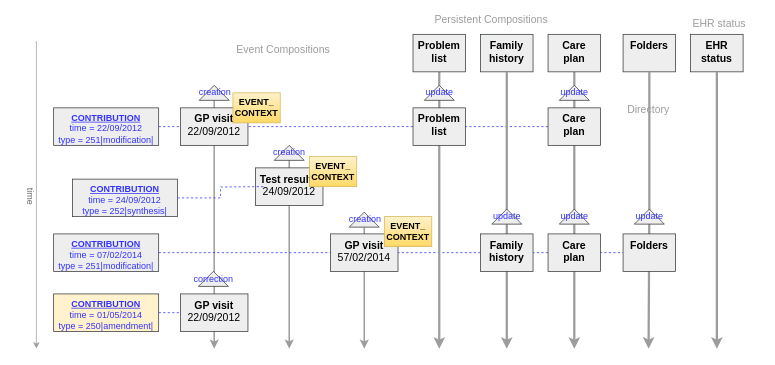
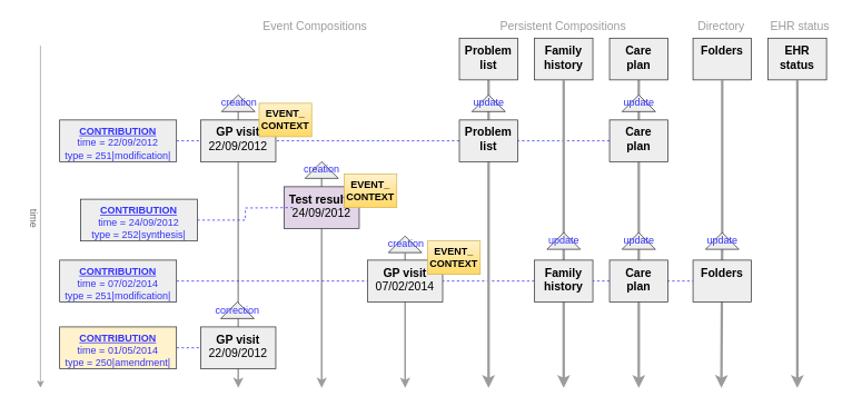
- <mxCell id="47" value="Persistent Compositions" style="text;html=1;resizable=0;points=[];autosize=1;align=left;verticalAlign=top;spacingTop=-4;fontSize=14;fontColor=#9C9C9C;" parent="1" vertex="1"><mxGeometry x="577" y="15" width="170" height="20" as="geometry" /></mxCell>
+ <mxCell id="47" value="Persistent Compositions" style="text;html=1;resizable=0;points=[];autosize=1;align=left;verticalAlign=top;spacingTop=-4;fontSize=14;fontColor=#9C9C9C;" parent="1" vertex="1"><mxGeometry x="597" y="20" width="170" height="20" as="geometry" /></mxCell>
- <mxCell id="46" value="Event Compositions" style="text;html=1;resizable=0;points=[];autosize=1;align=left;verticalAlign=top;spacingTop=-4;fontSize=14;fontColor=#9C9C9C;" parent="1" vertex="1"><mxGeometry x="313" y="55" width="120" height="20" as="geometry" /></mxCell>
+ <mxCell id="46" value="Event Compositions" style="text;html=1;resizable=0;points=[];autosize=1;align=left;verticalAlign=top;spacingTop=-4;fontSize=14;fontColor=#9C9C9C;" parent="1" vertex="1"><mxGeometry x="313" y="20" width="120" height="20" as="geometry" /></mxCell>
- <mxCell id="48" value="Directory" style="text;html=1;resizable=0;points=[];autosize=1;align=left;verticalAlign=top;spacingTop=-4;fontSize=14;fontColor=#9C9C9C;" parent="1" vertex="1"><mxGeometry x="834" y="135" width="70" height="20" as="geometry" /></mxCell>
+ <mxCell id="48" value="Directory" style="text;html=1;resizable=0;points=[];autosize=1;align=left;verticalAlign=top;spacingTop=-4;fontSize=14;fontColor=#9C9C9C;" parent="1" vertex="1"><mxGeometry x="834" y="20" width="70" height="20" as="geometry" /></mxCell>
- <mxCell id="16" value="&lt;font&gt;&lt;b&gt;Test results&lt;/b&gt;&lt;br&gt;24/09/2012&lt;/font&gt;" style="rounded=0;whiteSpace=wrap;html=1;fontSize=14;fillColor=#eeeeee;strokeColor=#36393d;verticalAlign=top;" parent="1" vertex="1"><mxGeometry x="340" y="223" width="90" height="50" as="geometry" /></mxCell>
+ <mxCell id="16" value="&lt;font&gt;&lt;b&gt;Test results&lt;/b&gt;&lt;br&gt;24/09/2012&lt;/font&gt;" style="rounded=0;whiteSpace=wrap;html=1;fontSize=14;fillColor=#e1d5e7;strokeColor=#36393d;verticalAlign=top;" parent="1" vertex="1"><mxGeometry x="340" y="223" width="90" height="50" as="geometry" /></mxCell>
- <mxCell id="17" value="&lt;font&gt;&lt;b&gt;GP visit&lt;/b&gt;&lt;br&gt;57/02/2014&lt;/font&gt;" style="rounded=0;whiteSpace=wrap;html=1;fontSize=14;fillColor=#eeeeee;strokeColor=#36393d;verticalAlign=top;" parent="1" vertex="1"><mxGeometry x="440" y="311" width="90" height="50" as="geometry" /></mxCell>
+ <mxCell id="17" value="&lt;font&gt;&lt;b&gt;GP visit&lt;/b&gt;&lt;br&gt;07/02/2014&lt;/font&gt;" style="rounded=0;whiteSpace=wrap;html=1;fontSize=14;fillColor=#eeeeee;strokeColor=#36393d;verticalAlign=top;" parent="1" vertex="1"><mxGeometry x="440" y="311" width="90" height="50" as="geometry" /></mxCell>
